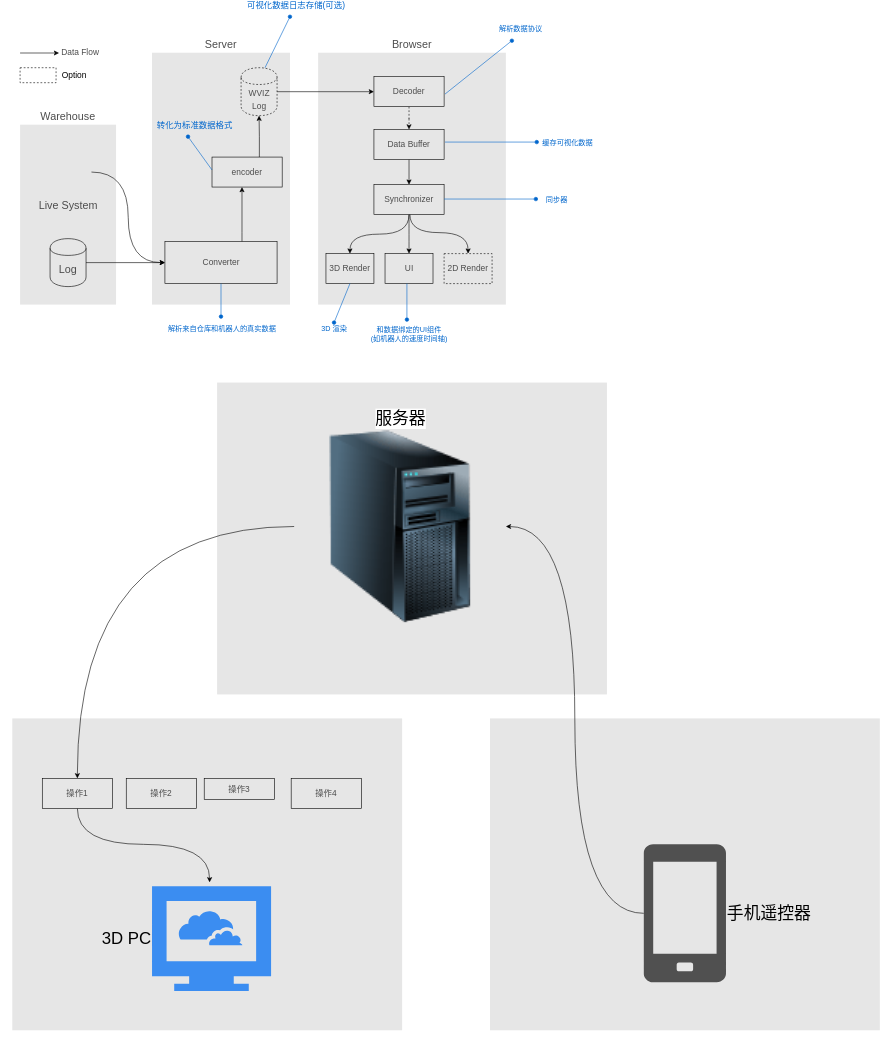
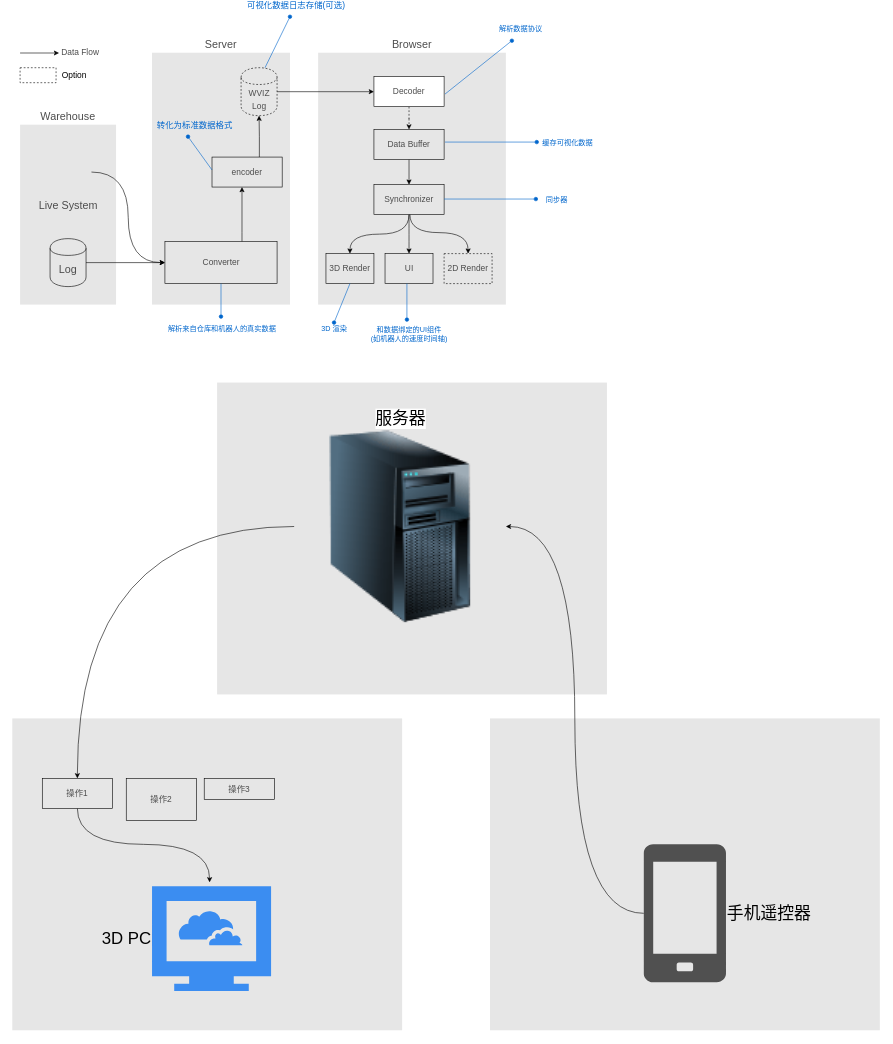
- <mxCell id="20" value="Decoder" style="rounded=0;whiteSpace=wrap;html=1;labelBackgroundColor=none;fillColor=#E6E6E6;fontSize=14;fontColor=#4D4D4D;align=center;" vertex="1" parent="1"><mxGeometry x="623" y="120" width="117" height="50" as="geometry" /></mxCell>
+ <mxCell id="20" value="Decoder" style="rounded=0;whiteSpace=wrap;html=1;labelBackgroundColor=none;fillColor=#ffffff;fontSize=14;fontColor=#4D4D4D;align=center;" vertex="1" parent="1"><mxGeometry x="623" y="120" width="117" height="50" as="geometry" /></mxCell>
- <mxCell id="53" value="操作2" style="rounded=0;whiteSpace=wrap;html=1;labelBackgroundColor=none;fillColor=#E6E6E6;fontSize=14;fontColor=#4D4D4D;align=center;" vertex="1" parent="1"><mxGeometry x="210" y="1290" width="117" height="50" as="geometry" /></mxCell>
+ <mxCell id="53" value="操作2" style="rounded=0;whiteSpace=wrap;html=1;labelBackgroundColor=none;fillColor=#E6E6E6;fontSize=14;fontColor=#4D4D4D;align=center;" vertex="1" parent="1"><mxGeometry x="210" y="1290" width="117" height="70" as="geometry" /></mxCell>
- <mxCell id="55" value="操作4" style="rounded=0;whiteSpace=wrap;html=1;labelBackgroundColor=none;fillColor=#E6E6E6;fontSize=14;fontColor=#4D4D4D;align=center;" vertex="1" parent="1"><mxGeometry x="485" y="1290" width="117" height="50" as="geometry" /></mxCell>
